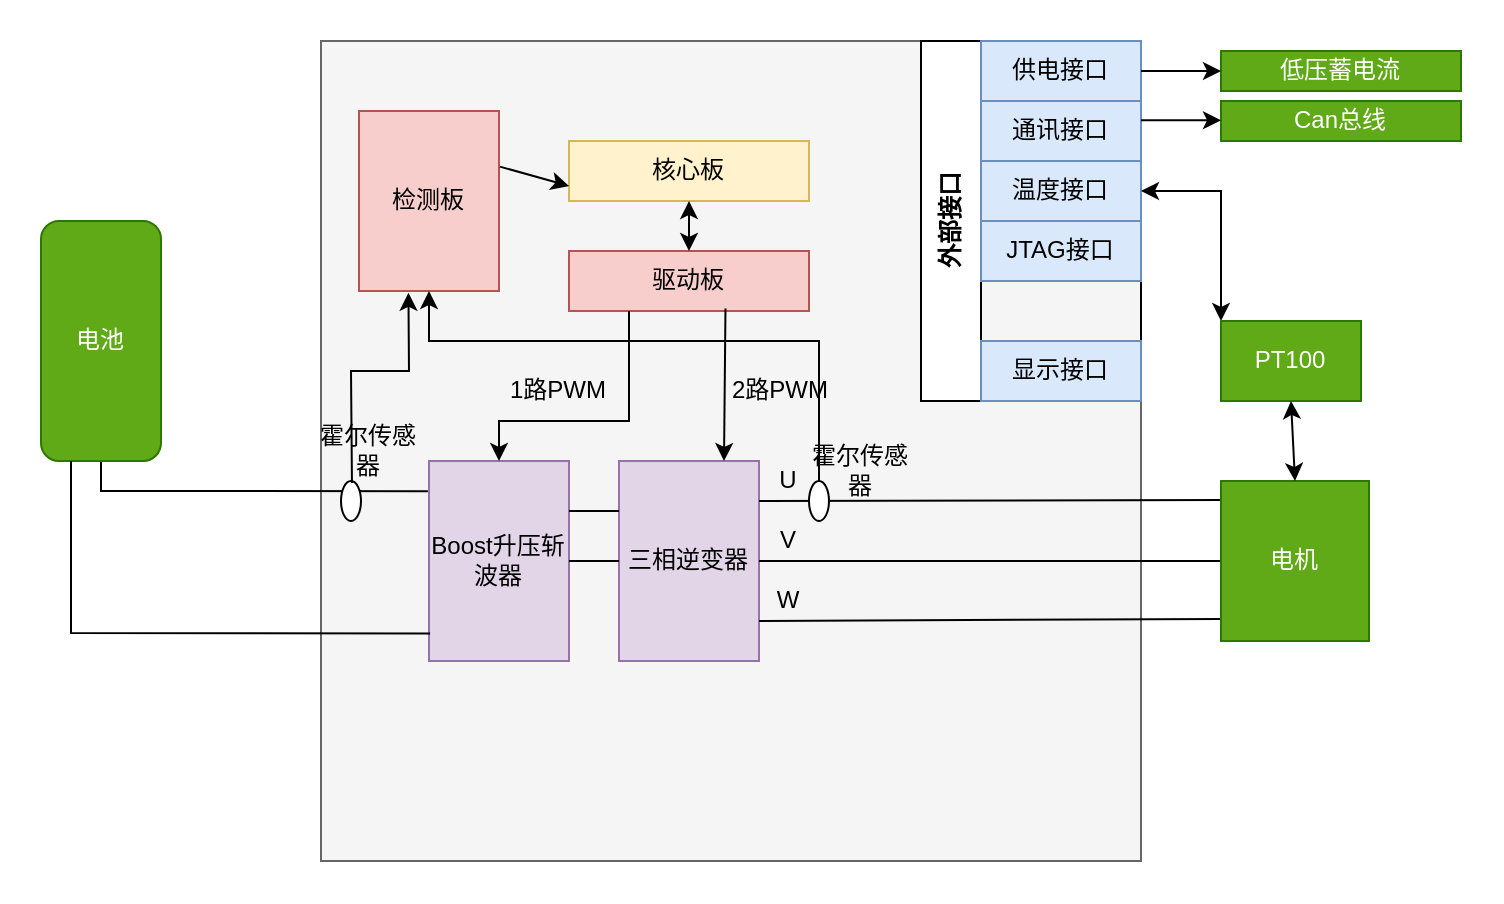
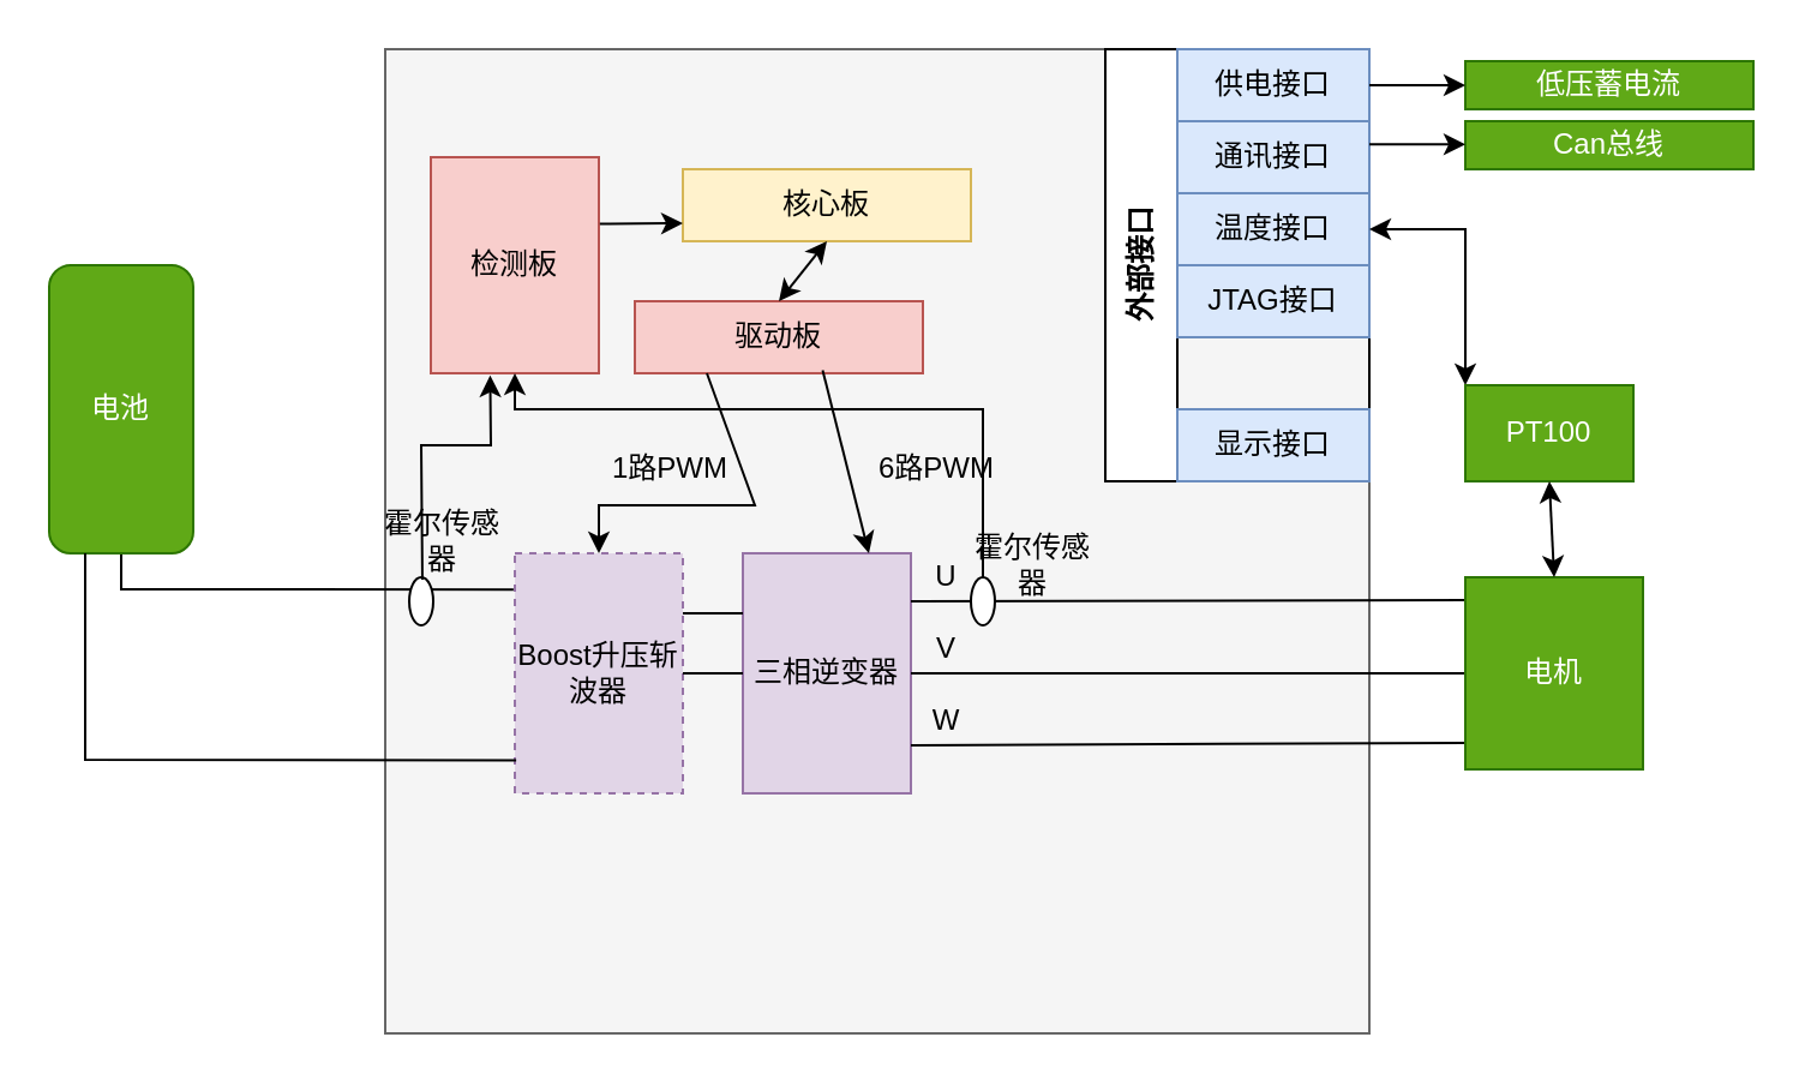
- <mxCell id="9" value="检测板" style="rounded=0;whiteSpace=wrap;html=1;fillColor=#f8cecc;strokeColor=#b85450;" vertex="1" parent="1"><mxGeometry x="179" y="55" width="70" height="90" as="geometry" /></mxCell>
+ <mxCell id="9" value="检测板" style="rounded=0;whiteSpace=wrap;html=1;fillColor=#f8cecc;strokeColor=#b85450;" vertex="1" parent="1"><mxGeometry x="179" y="65" width="70" height="90" as="geometry" /></mxCell>
- <mxCell id="8" value="驱动板" style="rounded=0;whiteSpace=wrap;html=1;fillColor=#f8cecc;strokeColor=#b85450;" vertex="1" parent="1"><mxGeometry x="284" y="125" width="120" height="30" as="geometry" /></mxCell>
+ <mxCell id="8" value="驱动板" style="rounded=0;whiteSpace=wrap;html=1;fillColor=#f8cecc;strokeColor=#b85450;" vertex="1" parent="1"><mxGeometry x="264" y="125" width="120" height="30" as="geometry" /></mxCell>
- <mxCell id="16" value="2路PWM" style="text;html=1;align=center;verticalAlign=middle;whiteSpace=wrap;rounded=0;" vertex="1" parent="1"><mxGeometry x="360" y="180" width="60" height="30" as="geometry" /></mxCell>
+ <mxCell id="16" value="6路PWM" style="text;html=1;align=center;verticalAlign=middle;whiteSpace=wrap;rounded=0;" vertex="1" parent="1"><mxGeometry x="360" y="180" width="60" height="30" as="geometry" /></mxCell>
- <mxCell id="11" value="Boost升压斩波器" style="rounded=0;whiteSpace=wrap;html=1;fillColor=#e1d5e7;strokeColor=#9673a6;" vertex="1" parent="1"><mxGeometry x="214" y="230" width="70" height="100" as="geometry" /></mxCell>
+ <mxCell id="11" value="Boost升压斩波器" style="rounded=0;whiteSpace=wrap;html=1;fillColor=#e1d5e7;strokeColor=#9673a6;dashed=1;" vertex="1" parent="1"><mxGeometry x="214" y="230" width="70" height="100" as="geometry" /></mxCell>
